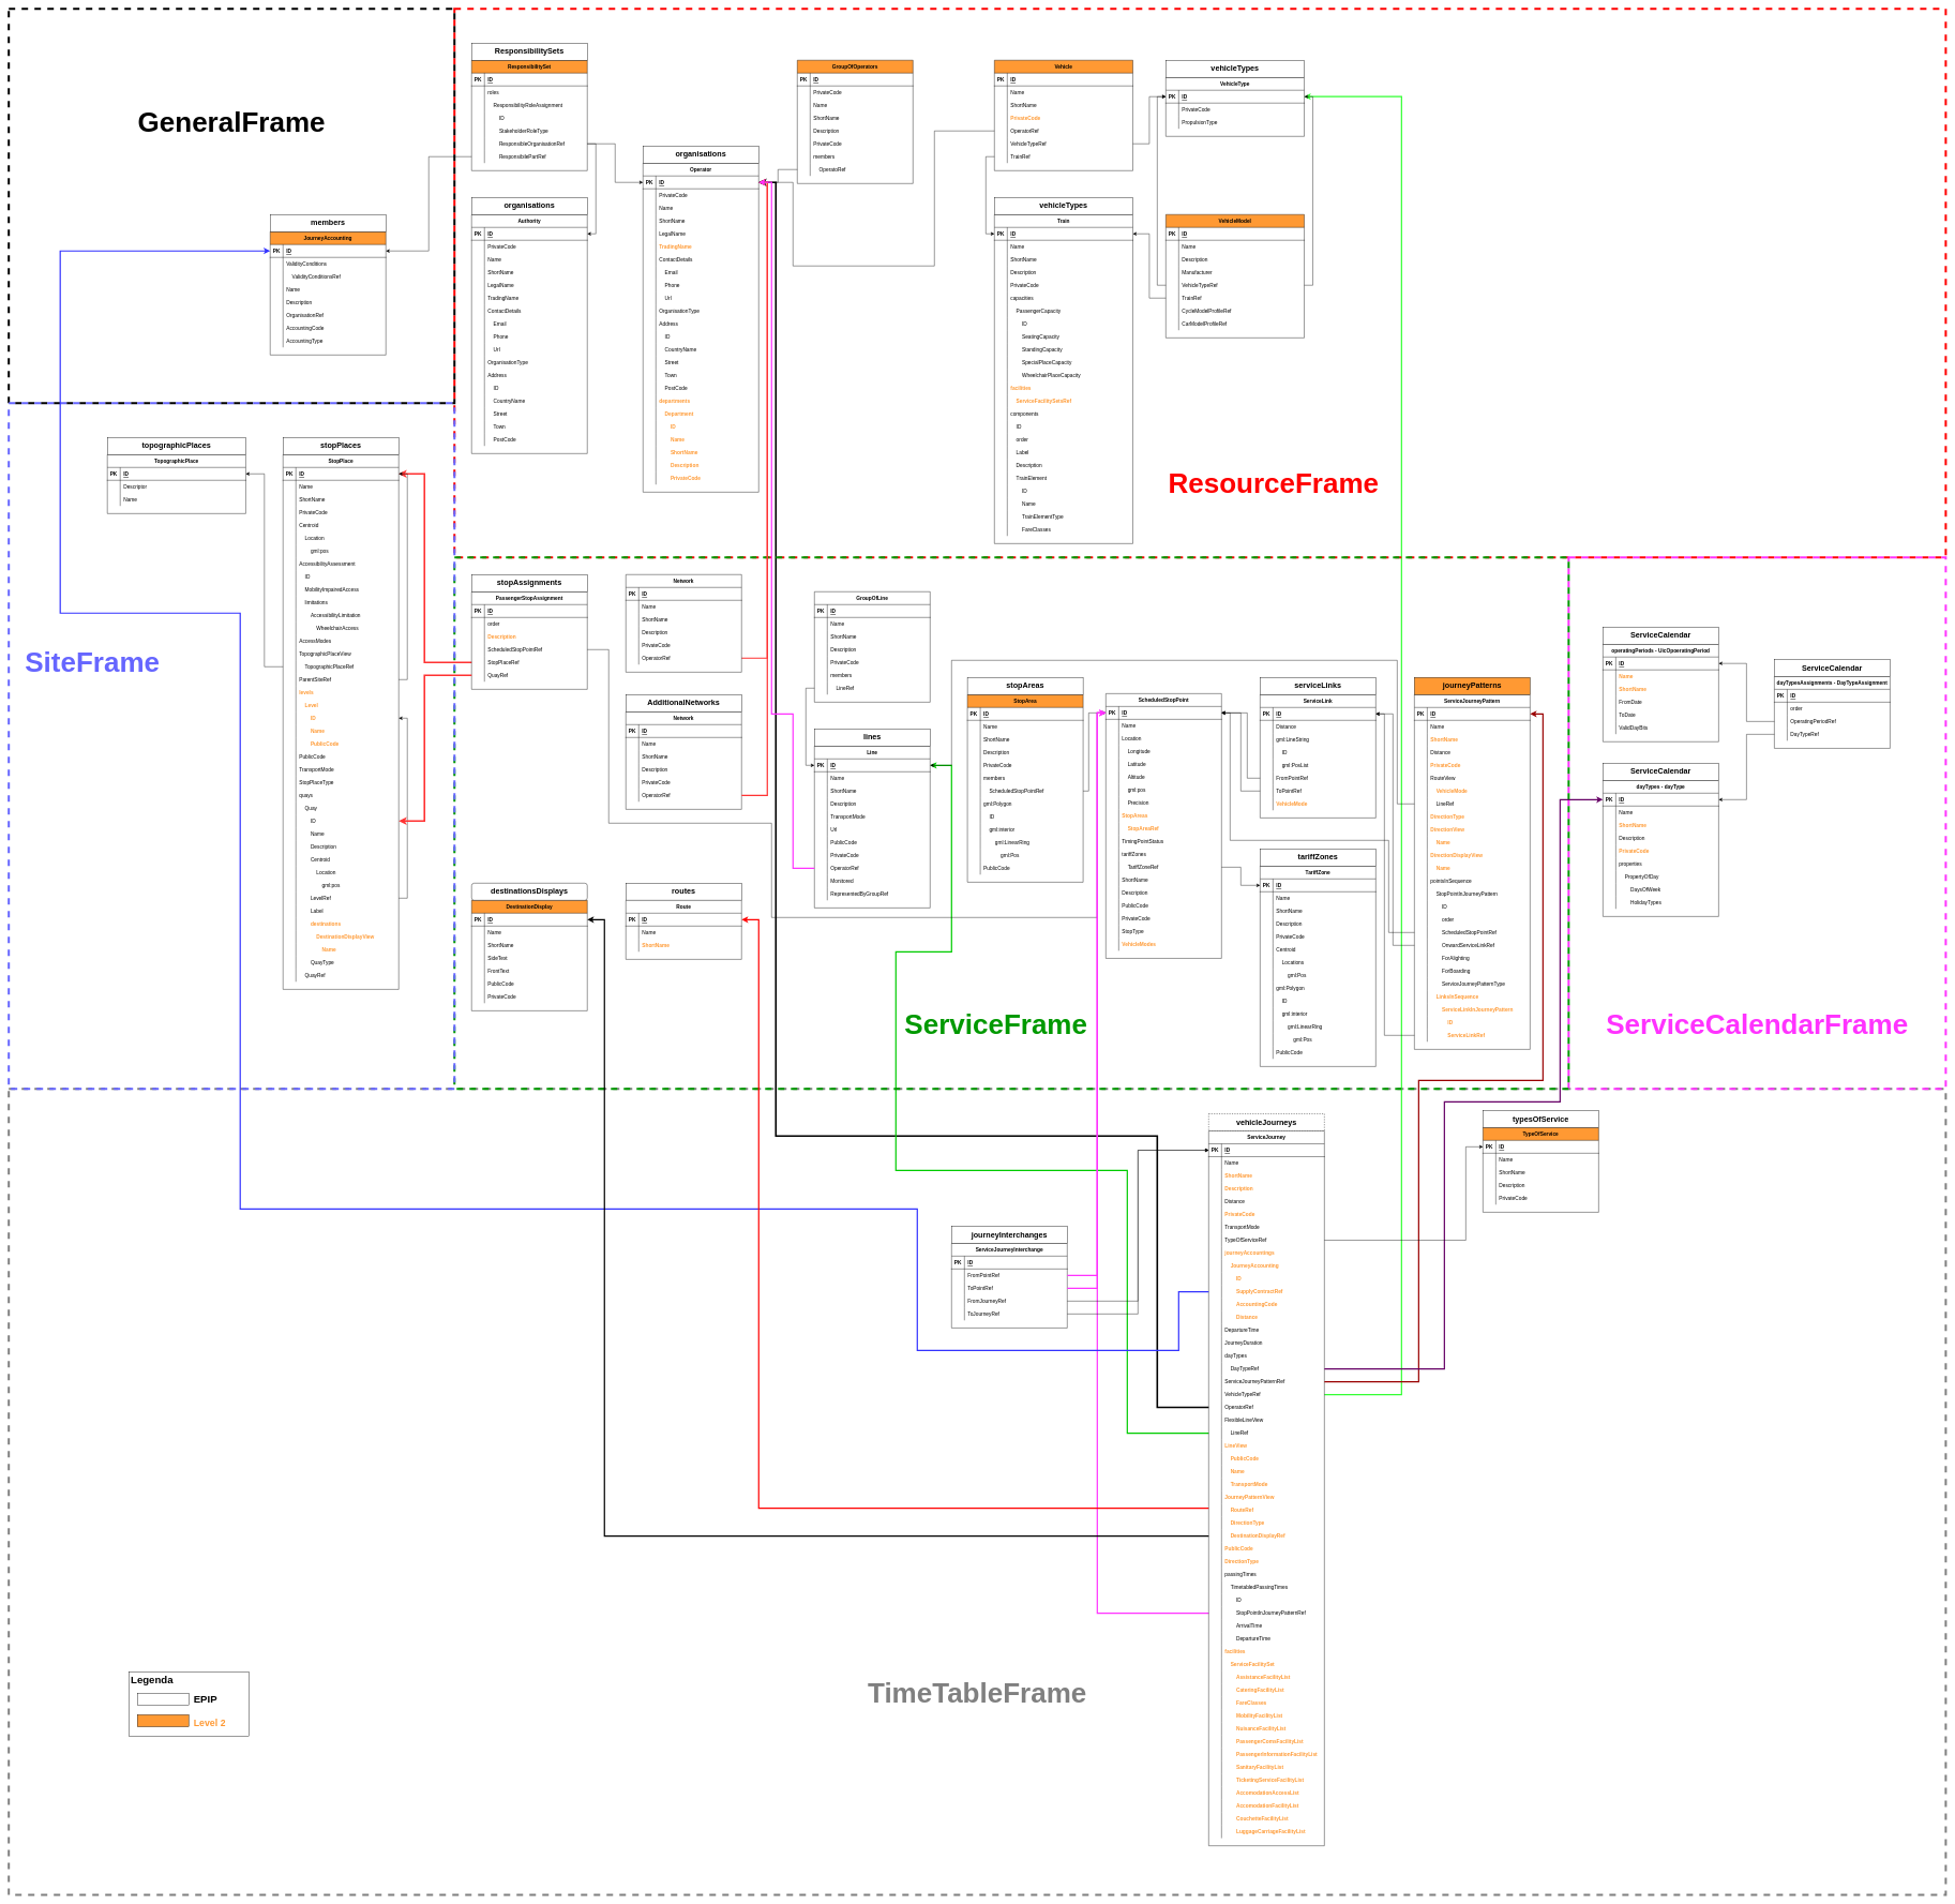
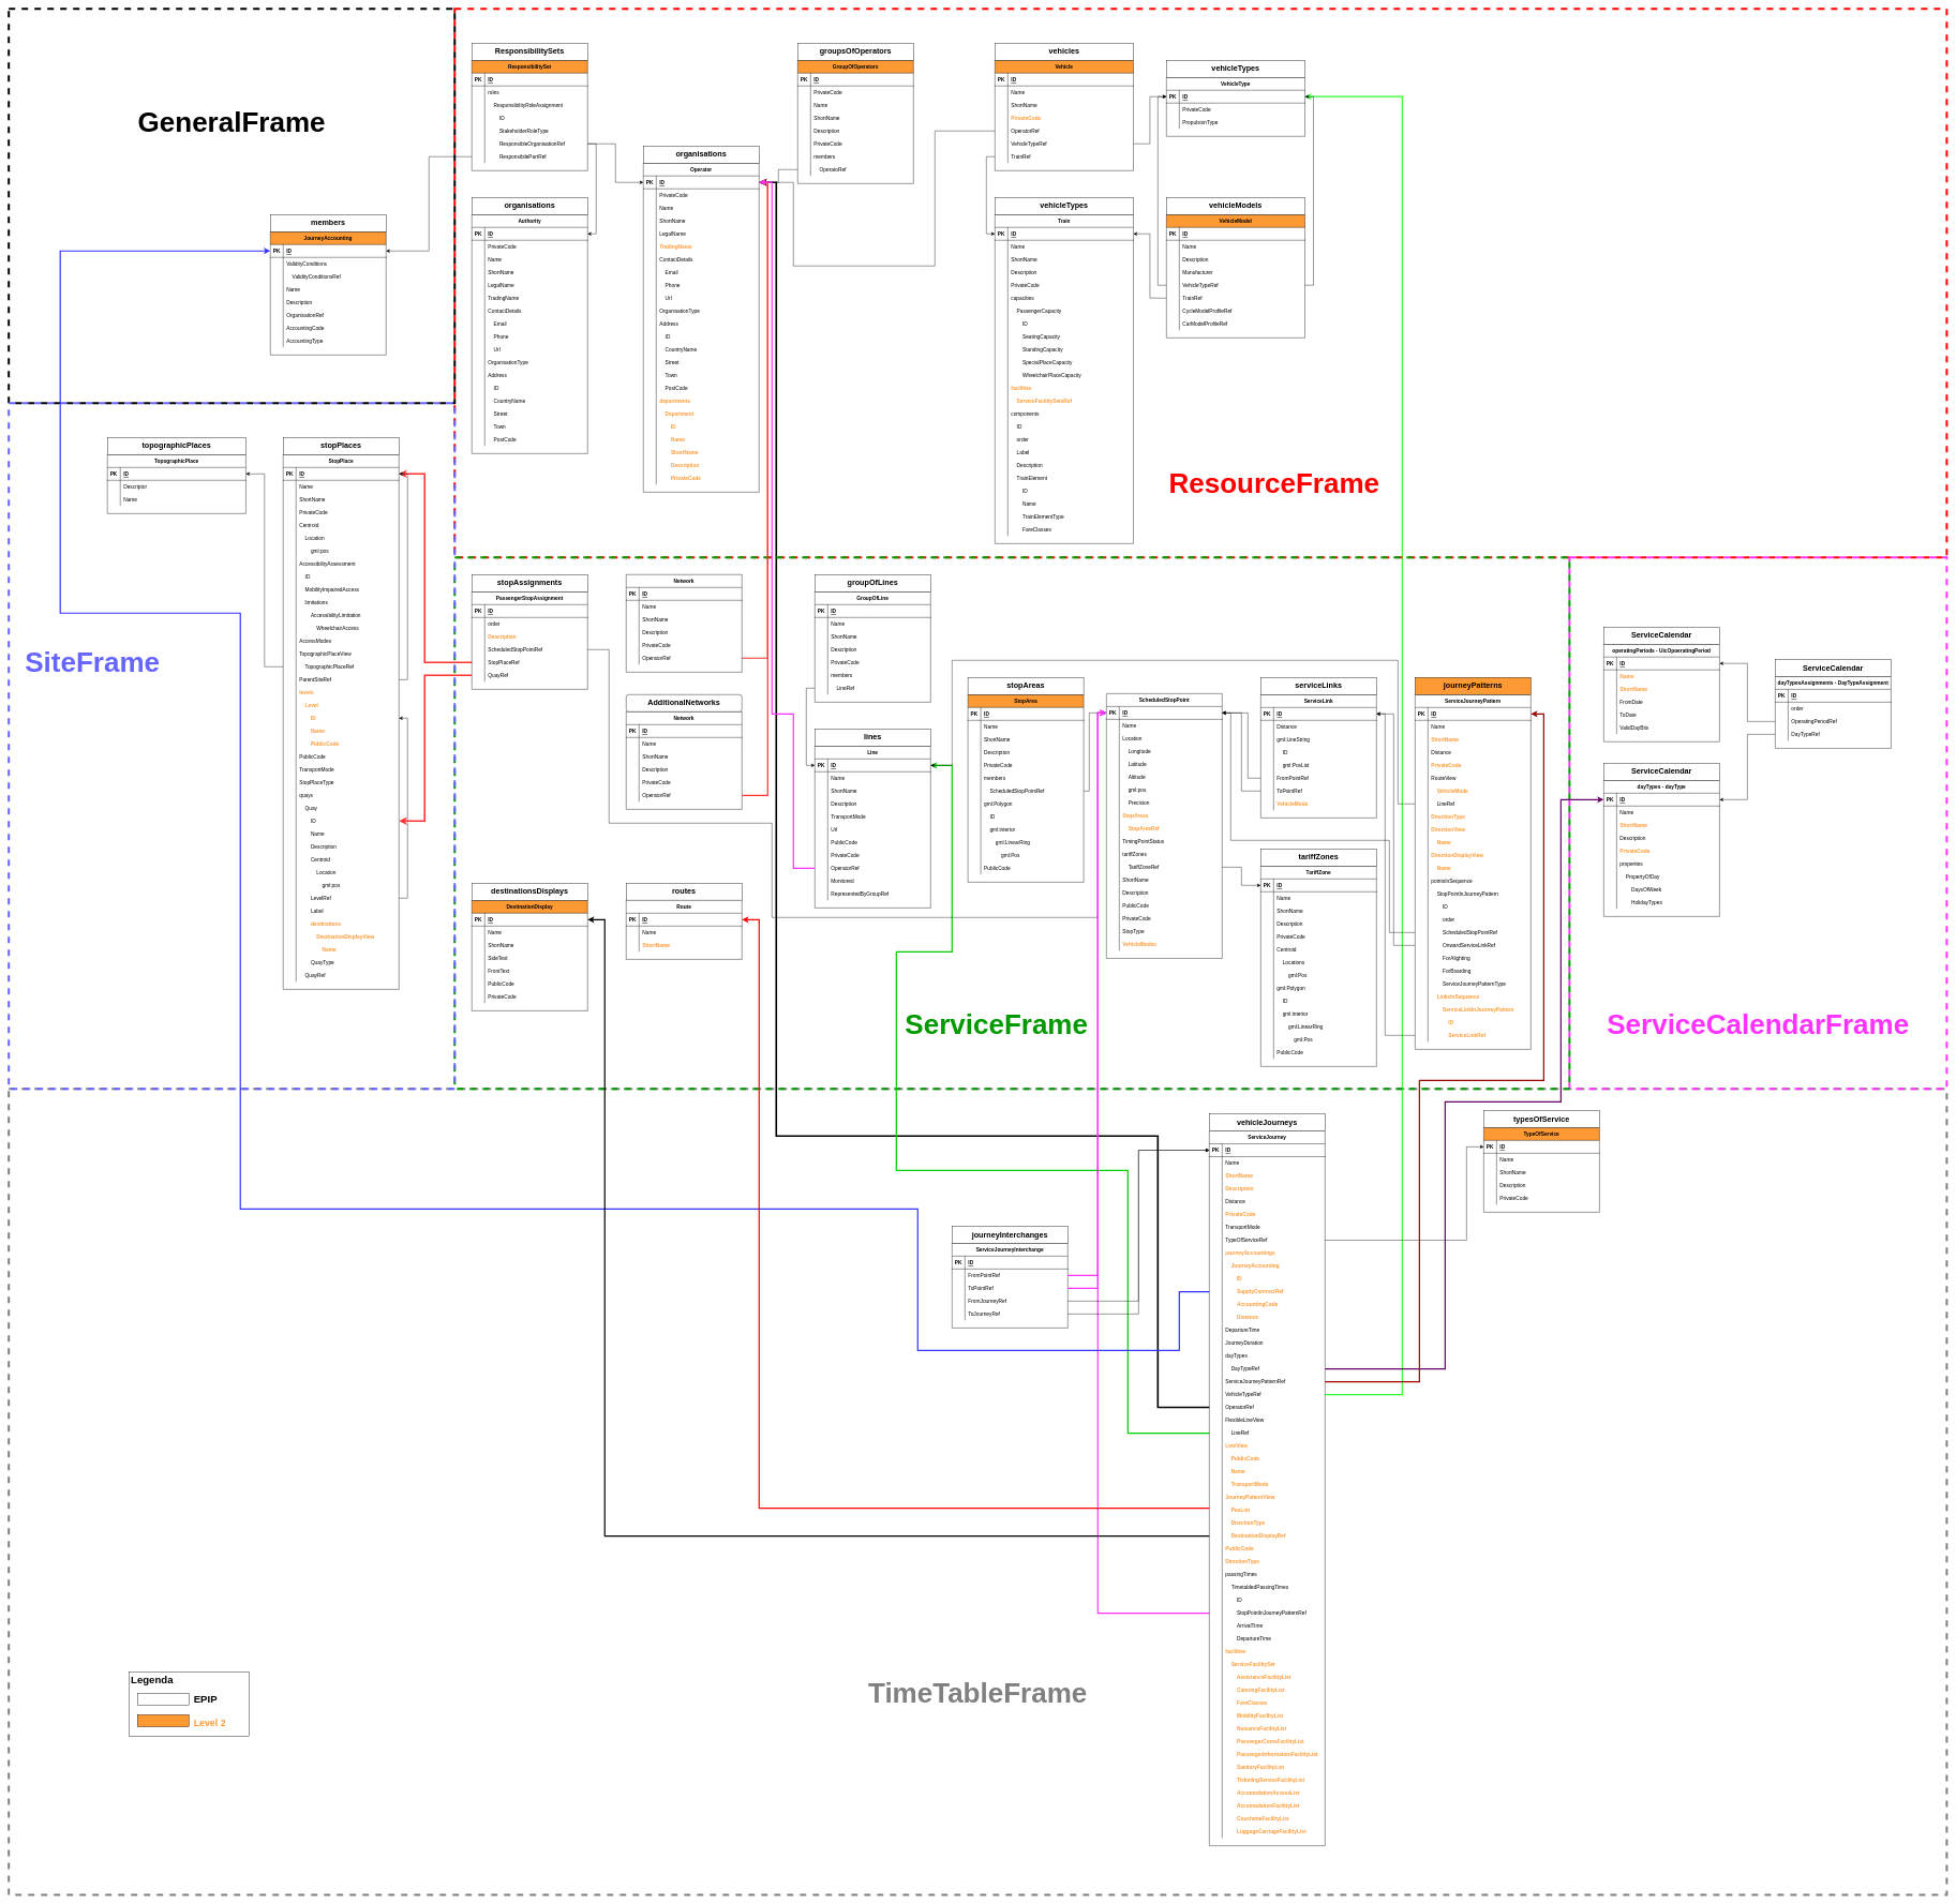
+ <mxCell id="222" value="groupsOfOperators" style="whiteSpace=wrap;html=1;align=center;fontStyle=1;fontSize=18;" parent="196" vertex="1"><mxGeometry width="270" height="40" as="geometry" /></mxCell>
+ <mxCell id="247" value="vehicles" style="whiteSpace=wrap;html=1;align=center;fontStyle=1;fontSize=18;" parent="224" vertex="1"><mxGeometry width="323.0" height="40.0" as="geometry" /></mxCell>
+ <mxCell id="286" value="vehicleModels" style="whiteSpace=wrap;html=1;align=center;fontStyle=1;fontSize=18;" parent="260" vertex="1"><mxGeometry width="323.0" height="40.0" as="geometry" /></mxCell>
+ <mxCell id="619" value="groupOfLines" style="whiteSpace=wrap;html=1;align=center;fontStyle=1;fontSize=18;" parent="596" vertex="1"><mxGeometry width="270" height="40" as="geometry" /></mxCell>
- <mxCell id="526" value="AdditionalNetworks" style="whiteSpace=wrap;html=1;align=center;fontStyle=1;fontSize=18;" parent="506" vertex="1"><mxGeometry width="270" height="40" as="geometry" /></mxCell>
+ <mxCell id="526" value="AdditionalNetworks" style="whiteSpace=wrap;html=1;align=center;fontStyle=1;fontSize=18;rounded=1;" parent="506" vertex="1"><mxGeometry width="270" height="40" as="geometry" /></mxCell>
- <mxCell id="644" value="destinationsDisplays" style="whiteSpace=wrap;html=1;align=center;fontStyle=1;fontSize=18;rounded=1;" parent="621" vertex="1"><mxGeometry width="270" height="40" as="geometry" /></mxCell>
+ <mxCell id="644" value="destinationsDisplays" style="whiteSpace=wrap;html=1;align=center;fontStyle=1;fontSize=18;" parent="621" vertex="1"><mxGeometry width="270" height="40" as="geometry" /></mxCell>
- <mxCell id="1000" value="vehicleJourneys" style="whiteSpace=wrap;html=1;align=center;fontStyle=1;fontSize=18;dashed=1;" parent="999" vertex="1"><mxGeometry width="270" height="40" as="geometry" /></mxCell>
+ <mxCell id="1000" value="vehicleJourneys" style="whiteSpace=wrap;html=1;align=center;fontStyle=1;fontSize=18;" parent="999" vertex="1"><mxGeometry width="270" height="40" as="geometry" /></mxCell>
- <mxCell id="1088" value="    RouteRef" style="shape=partialRectangle;connectable=0;fillColor=none;top=0;left=0;bottom=0;right=0;align=left;spacingLeft=6;overflow=hidden;fontStyle=1;fontColor=#FF9933;" parent="1086" vertex="1"><mxGeometry x="30" width="240" height="30" as="geometry"><mxRectangle width="240" height="30" as="alternateBounds" /></mxGeometry></mxCell>
+ <mxCell id="1088" value="    PosList" style="shape=partialRectangle;connectable=0;fillColor=none;top=0;left=0;bottom=0;right=0;align=left;spacingLeft=6;overflow=hidden;fontStyle=1;fontColor=#FF9933;" parent="1086" vertex="1"><mxGeometry x="30" width="240" height="30" as="geometry"><mxRectangle width="240" height="30" as="alternateBounds" /></mxGeometry></mxCell>
